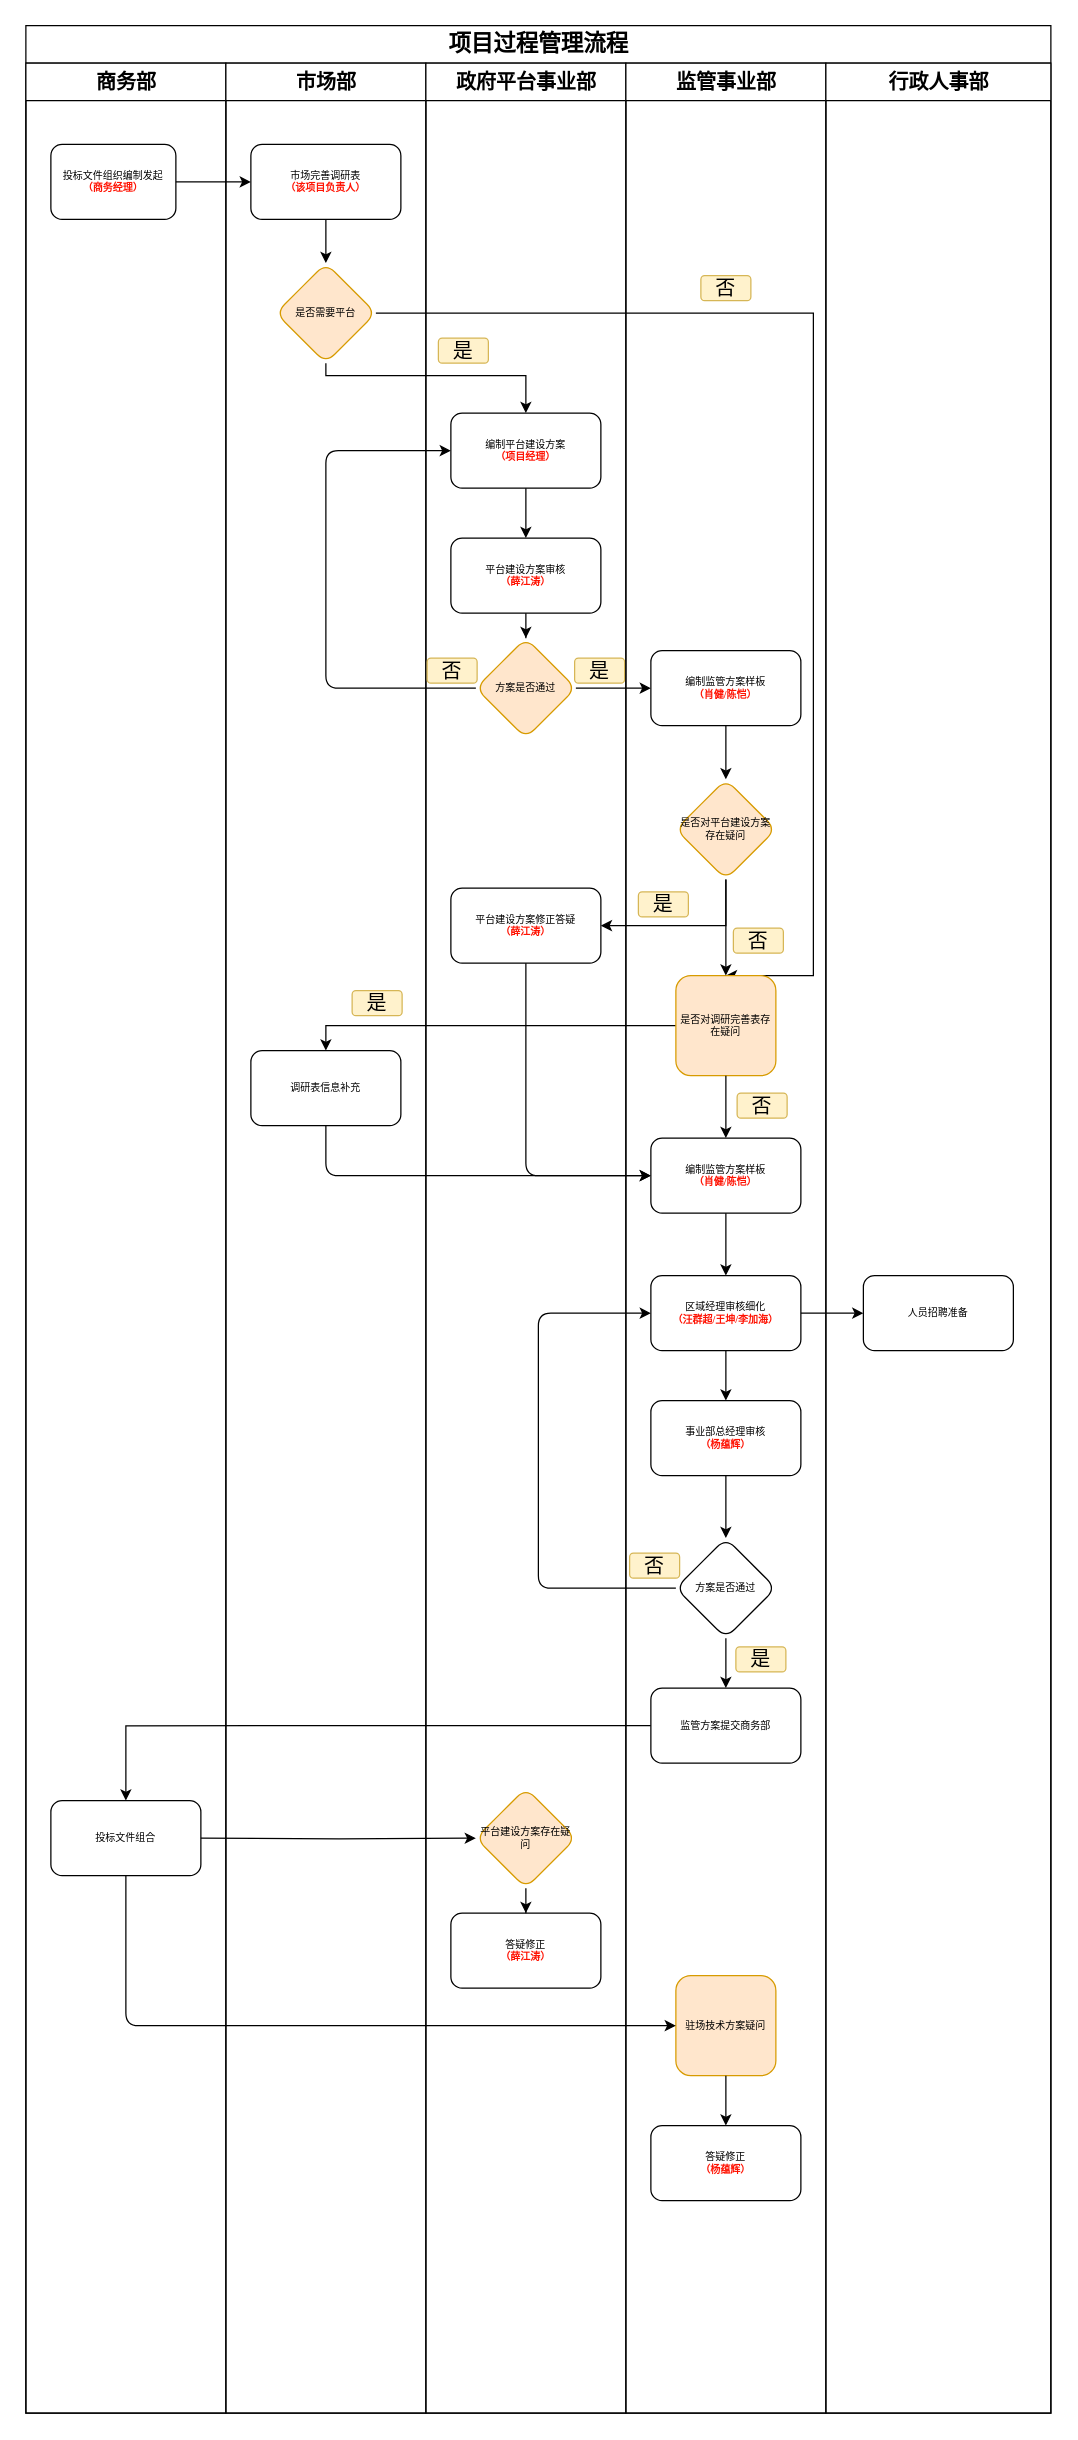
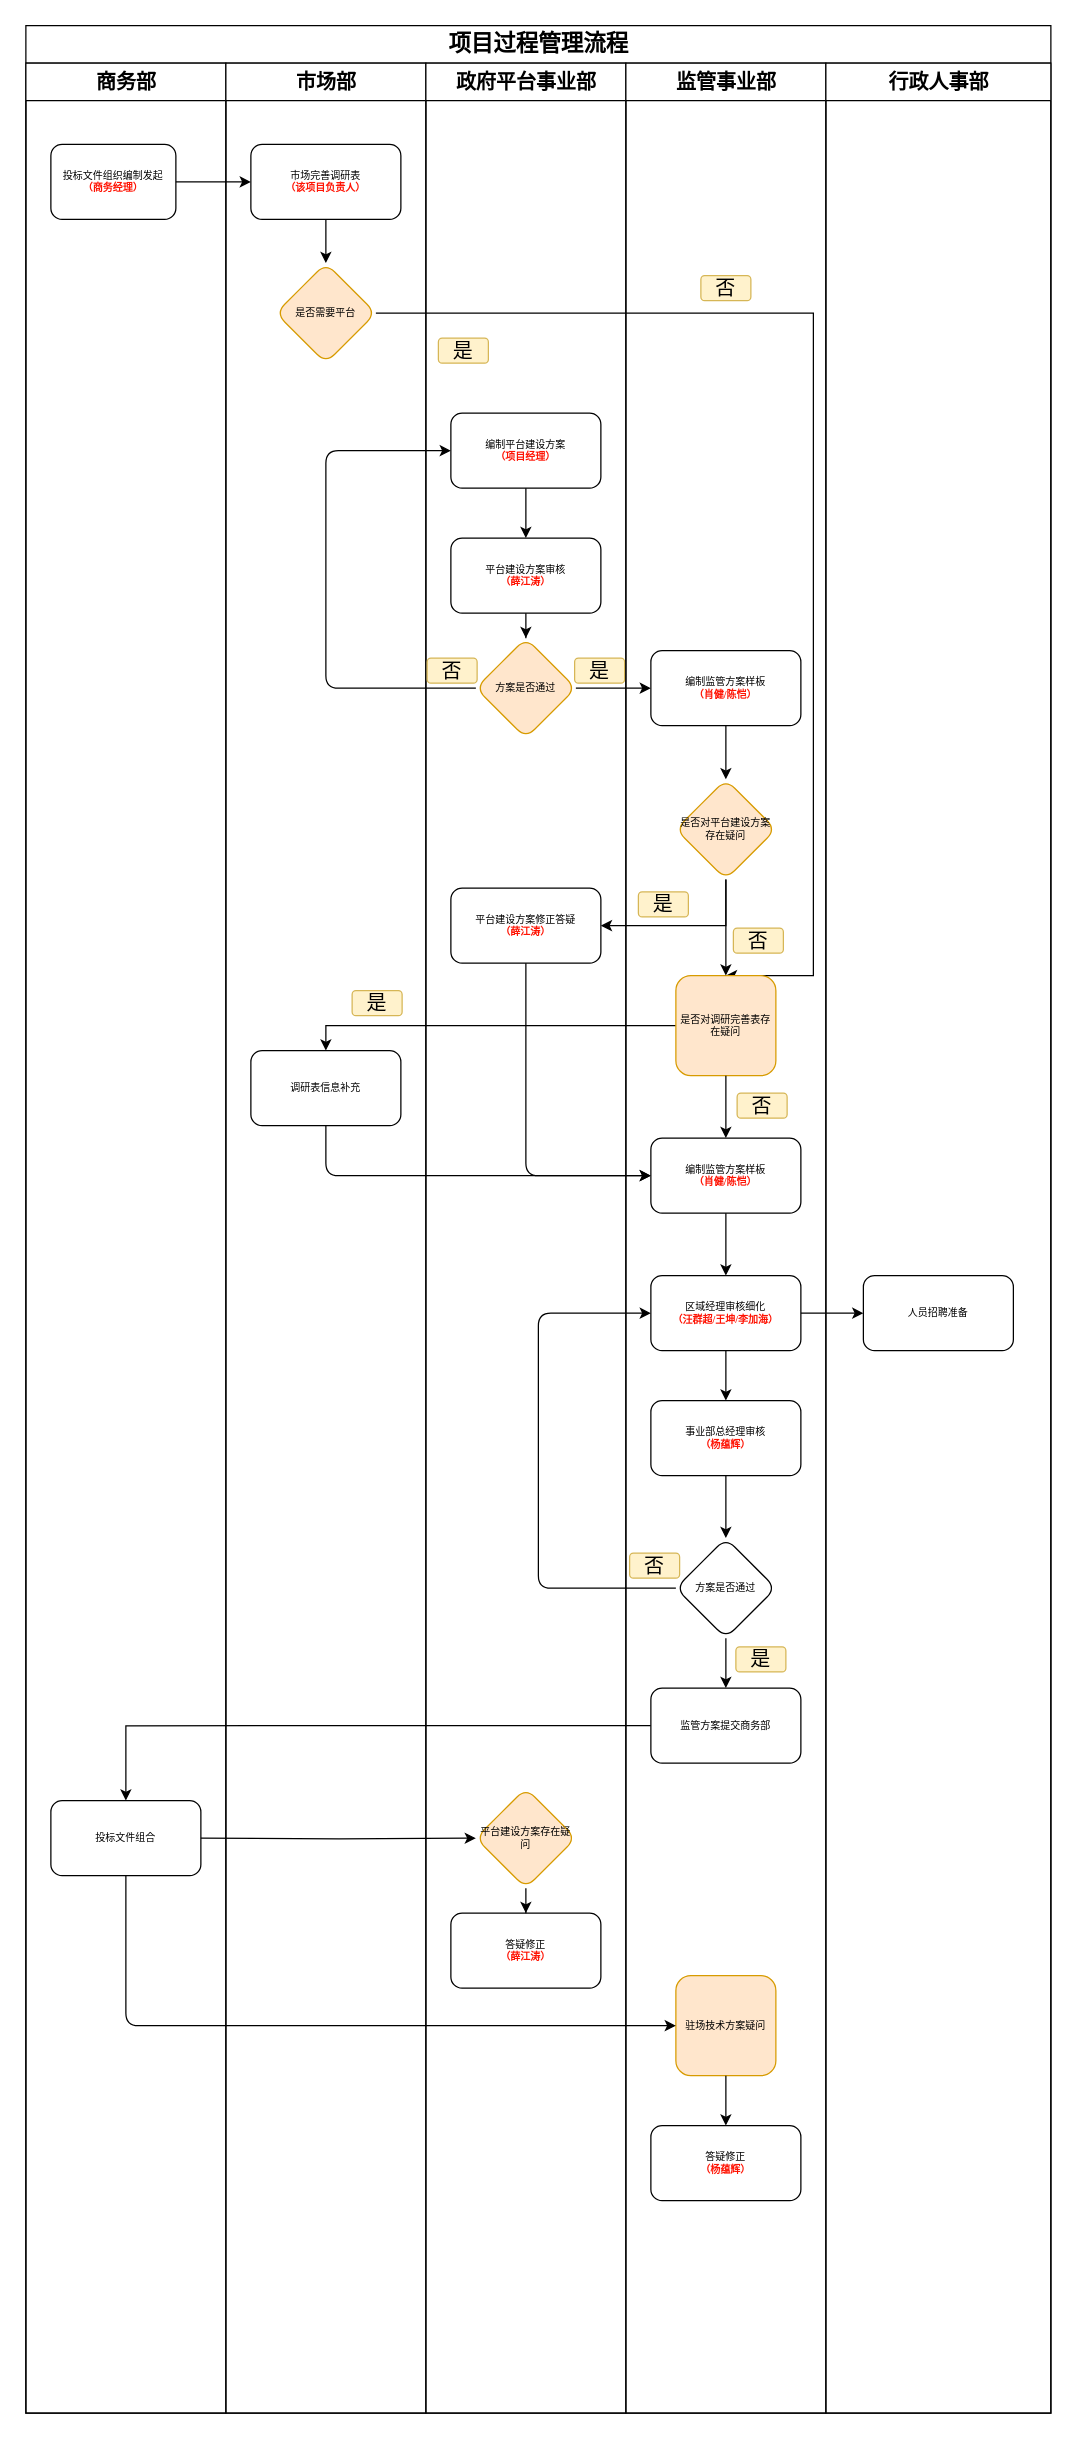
- <mxCell id="29" value="" style="edgeStyle=orthogonalEdgeStyle;rounded=0;orthogonalLoop=1;jettySize=auto;html=1;fontSize=16;exitX=0.5;exitY=1;exitDx=0;exitDy=0;entryX=0.5;entryY=0;entryDx=0;entryDy=0;" parent="2" source="9" target="15" edge="1"><mxGeometry relative="1" as="geometry"><mxPoint x="335" y="340" as="targetPoint" /><Array as="points"><mxPoint x="240" y="280" /><mxPoint x="400" y="280" /></Array></mxGeometry></mxCell>
